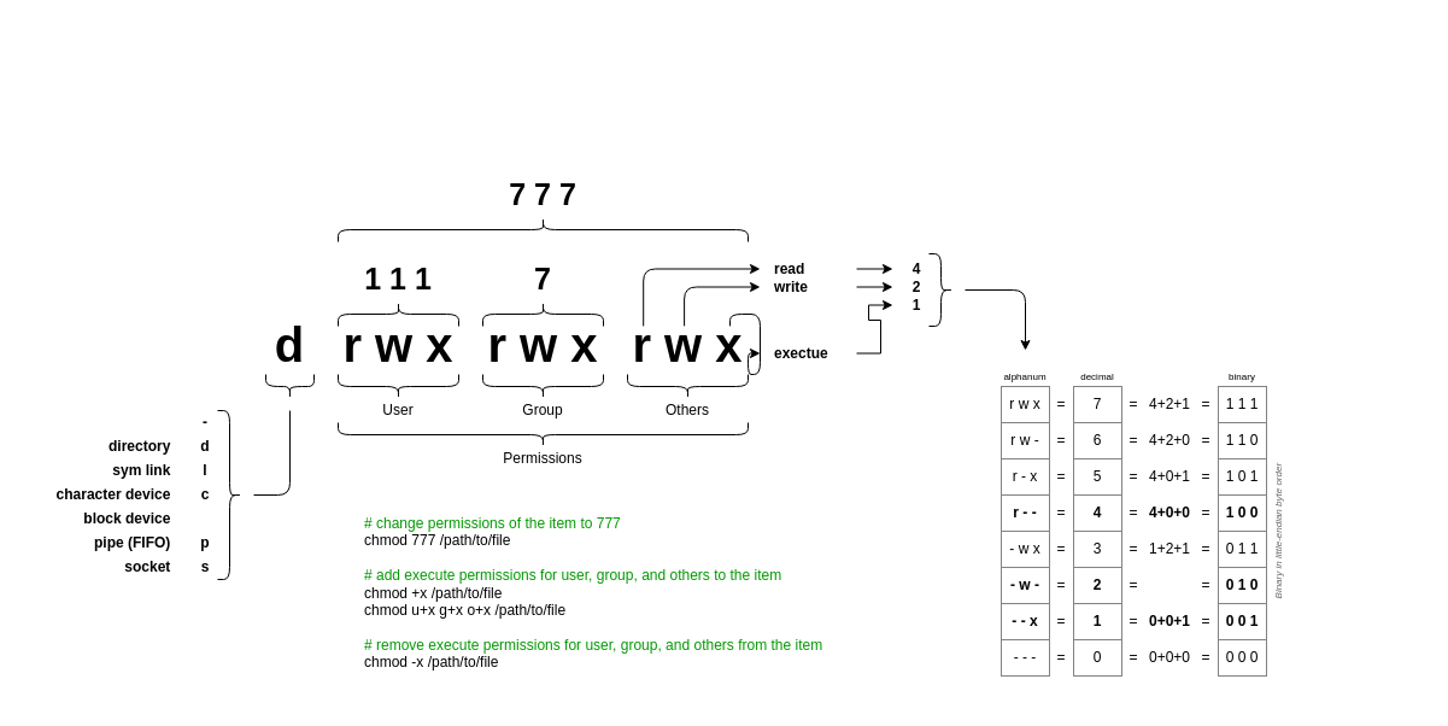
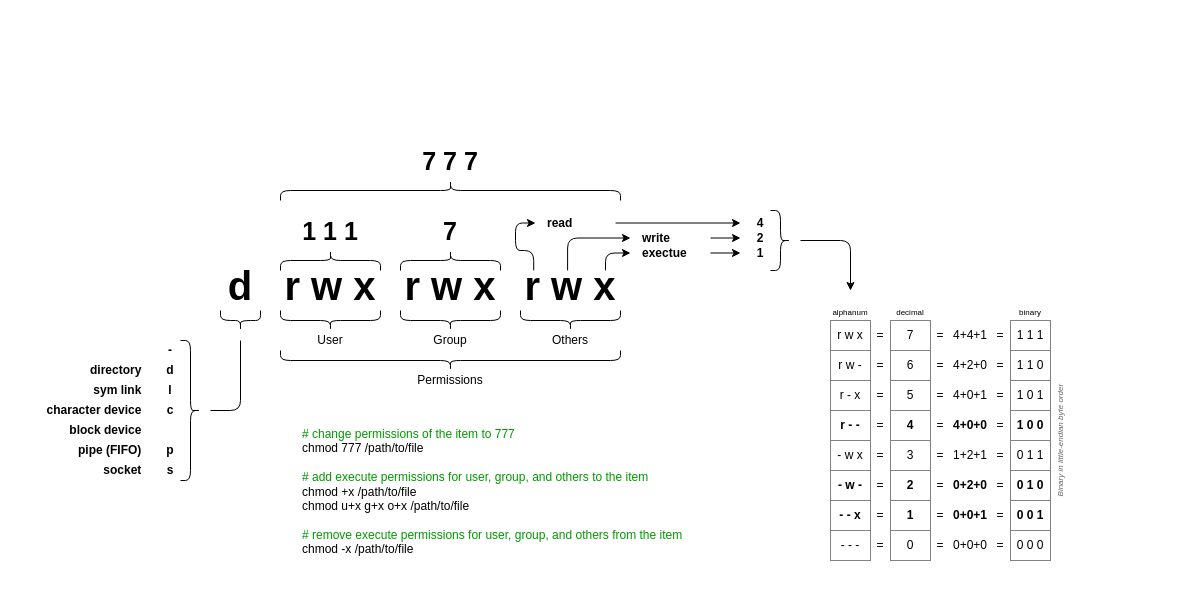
- <mxCell id="39" value="&amp;nbsp; &amp;nbsp;read" style="text;html=1;align=left;verticalAlign=middle;whiteSpace=wrap;rounded=0;fontStyle=1" parent="1" vertex="1"><mxGeometry x="630" y="215" width="80" height="15" as="geometry" /></mxCell>
+ <mxCell id="39" value="&amp;nbsp; &amp;nbsp;read" style="text;html=1;align=left;verticalAlign=middle;whiteSpace=wrap;rounded=0;fontStyle=1" parent="1" vertex="1"><mxGeometry x="535" y="215" width="80" height="15" as="geometry" /></mxCell>
- <mxCell id="33" value="&amp;nbsp; &amp;nbsp;exectue" style="text;html=1;align=left;verticalAlign=middle;whiteSpace=wrap;rounded=0;fontStyle=1" parent="1" vertex="1"><mxGeometry x="630" y="285" width="80" height="15" as="geometry" /></mxCell>
+ <mxCell id="33" value="&amp;nbsp; &amp;nbsp;exectue" style="text;html=1;align=left;verticalAlign=middle;whiteSpace=wrap;rounded=0;fontStyle=1" parent="1" vertex="1"><mxGeometry x="630" y="245" width="80" height="15" as="geometry" /></mxCell>
- <mxCell id="116" value="4+2+1" style="rounded=0;whiteSpace=wrap;html=1;strokeColor=none;" vertex="1" parent="108"><mxGeometry width="40" height="30" as="geometry" /></mxCell>
+ <mxCell id="116" value="4+4+1" style="rounded=0;whiteSpace=wrap;html=1;strokeColor=none;" vertex="1" parent="108"><mxGeometry width="40" height="30" as="geometry" /></mxCell>
+ <mxCell id="113" value="&lt;b&gt;0+2+0&lt;/b&gt;" style="rounded=0;whiteSpace=wrap;html=1;strokeColor=none;" vertex="1" parent="108"><mxGeometry y="150" width="40" height="30" as="geometry" /></mxCell>
